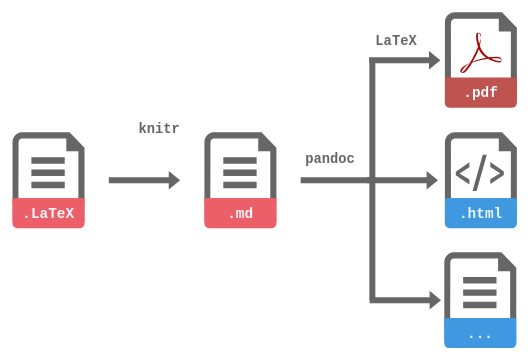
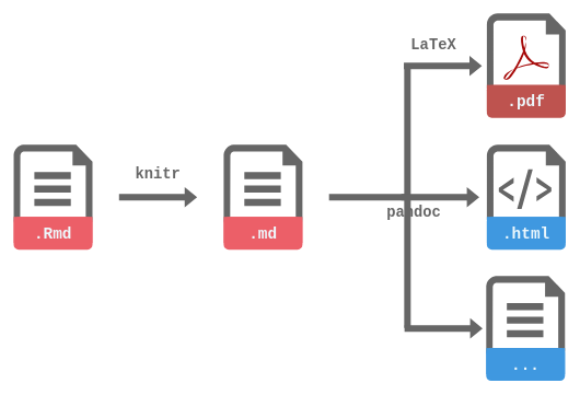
- <mxCell id="17" value="knitr" style="text;html=1;strokeColor=none;fillColor=none;align=center;verticalAlign=middle;whiteSpace=wrap;rounded=0;fontFamily=Courier New;fontColor=#666666;fontSize=23;fontStyle=1" vertex="1" parent="1"><mxGeometry x="235" y="200" width="60" height="30" as="geometry" /></mxCell>
+ <mxCell id="17" value="knitr" style="text;html=1;strokeColor=none;fillColor=none;align=center;verticalAlign=middle;whiteSpace=wrap;rounded=0;fontFamily=Courier New;fontColor=#666666;fontSize=23;fontStyle=1" vertex="1" parent="1"><mxGeometry x="210" y="250" width="60" height="30" as="geometry" /></mxCell>
- <mxCell id="22" value="pandoc" style="text;html=1;strokeColor=none;fillColor=none;align=center;verticalAlign=middle;whiteSpace=wrap;rounded=0;fontFamily=Courier New;fontColor=#666666;fontSize=23;fontStyle=1" vertex="1" parent="1"><mxGeometry x="520" y="250" width="60" height="30" as="geometry" /></mxCell>
+ <mxCell id="22" value="pandoc" style="text;html=1;strokeColor=none;fillColor=none;align=center;verticalAlign=middle;whiteSpace=wrap;rounded=0;fontFamily=Courier New;fontColor=#666666;fontSize=23;fontStyle=1" vertex="1" parent="1"><mxGeometry x="600" y="310" width="60" height="30" as="geometry" /></mxCell>
- <mxCell id="5" value="&lt;h1&gt;.LaTeX&lt;/h1&gt;" style="rounded=0;whiteSpace=wrap;html=1;fontFamily=Courier New;fontColor=#EDF8FC;fillColor=#ec5f68;gradientColor=none;strokeColor=none;spacingTop=14;" vertex="1" parent="1"><mxGeometry x="20" y="330" width="120" height="40" as="geometry" /></mxCell>
+ <mxCell id="5" value="&lt;h1&gt;.Rmd&lt;/h1&gt;" style="rounded=0;whiteSpace=wrap;html=1;fontFamily=Courier New;fontColor=#EDF8FC;fillColor=#ec5f68;gradientColor=none;strokeColor=none;spacingTop=14;" vertex="1" parent="1"><mxGeometry x="20" y="330" width="120" height="40" as="geometry" /></mxCell>
